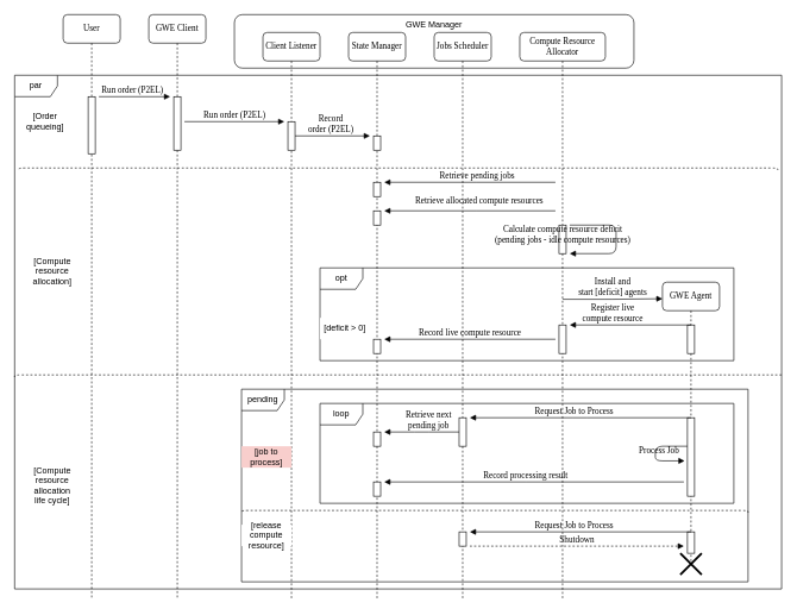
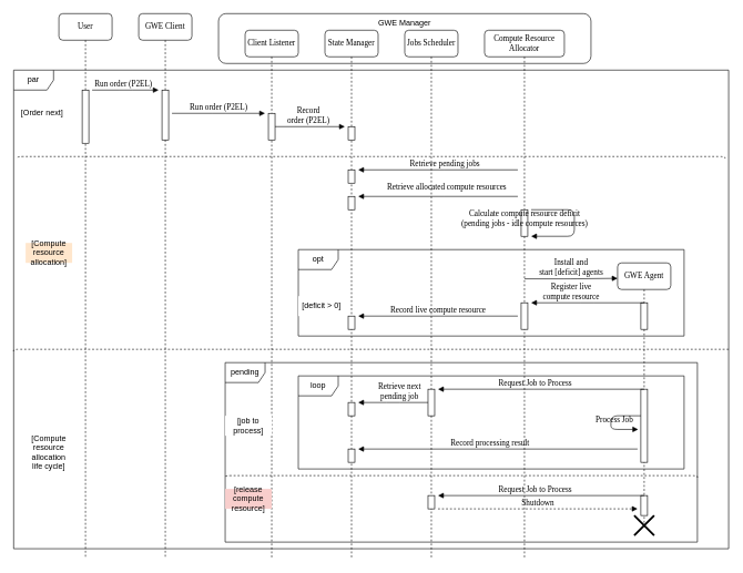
- <mxCell id="38" value="[Order queueing]" style="rounded=0;whiteSpace=wrap;html=1;strokeColor=none;" vertex="1" parent="1"><mxGeometry x="28" y="155" width="70" height="30" as="geometry" /></mxCell>
+ <mxCell id="38" value="[Order next]" style="rounded=0;whiteSpace=wrap;html=1;strokeColor=none;" vertex="1" parent="1"><mxGeometry x="28" y="155" width="70" height="30" as="geometry" /></mxCell>
- <mxCell id="39" value="[Compute resource allocation]" style="rounded=0;whiteSpace=wrap;html=1;strokeColor=none;" vertex="1" parent="1"><mxGeometry x="38" y="365" width="70" height="30" as="geometry" /></mxCell>
+ <mxCell id="39" value="[Compute resource allocation]" style="rounded=0;whiteSpace=wrap;html=1;strokeColor=none;fillColor=#ffe6cc;" vertex="1" parent="1"><mxGeometry x="38" y="365" width="70" height="30" as="geometry" /></mxCell>
- <mxCell id="53" value="[job to process]" style="rounded=0;whiteSpace=wrap;html=1;strokeColor=none;fillColor=#f8cecc;" vertex="1" parent="1"><mxGeometry x="338" y="625" width="70" height="30" as="geometry" /></mxCell>
+ <mxCell id="53" value="[job to process]" style="rounded=0;whiteSpace=wrap;html=1;strokeColor=none;" vertex="1" parent="1"><mxGeometry x="338" y="625" width="70" height="30" as="geometry" /></mxCell>
- <mxCell id="54" value="[release compute resource]" style="rounded=0;whiteSpace=wrap;html=1;strokeColor=none;" vertex="1" parent="1"><mxGeometry x="338" y="735" width="70" height="30" as="geometry" /></mxCell>
+ <mxCell id="54" value="[release compute resource]" style="rounded=0;whiteSpace=wrap;html=1;strokeColor=none;fillColor=#f8cecc;" vertex="1" parent="1"><mxGeometry x="338" y="735" width="70" height="30" as="geometry" /></mxCell>
